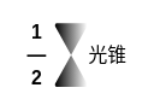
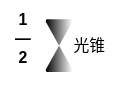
- <mxCell id="3" value="1&lt;br style=&quot;font-size: 21px;&quot;&gt;—&lt;br style=&quot;font-size: 21px;&quot;&gt;2" style="text;html=1;align=center;verticalAlign=middle;resizable=0;points=[];autosize=1;strokeWidth=4;fontSize=21;fontStyle=1" vertex="1" parent="1"><mxGeometry x="20" y="20" width="40" height="80" as="geometry" /></mxCell>
+ <mxCell id="3" value="1&lt;br style=&quot;font-size: 21px;&quot;&gt;—&lt;br style=&quot;font-size: 21px;&quot;&gt;2" style="text;html=1;align=center;verticalAlign=middle;resizable=0;points=[];autosize=1;strokeWidth=4;fontSize=21;fontStyle=1" vertex="1" parent="1"><mxGeometry x="10" y="10" width="40" height="80" as="geometry" /></mxCell>
